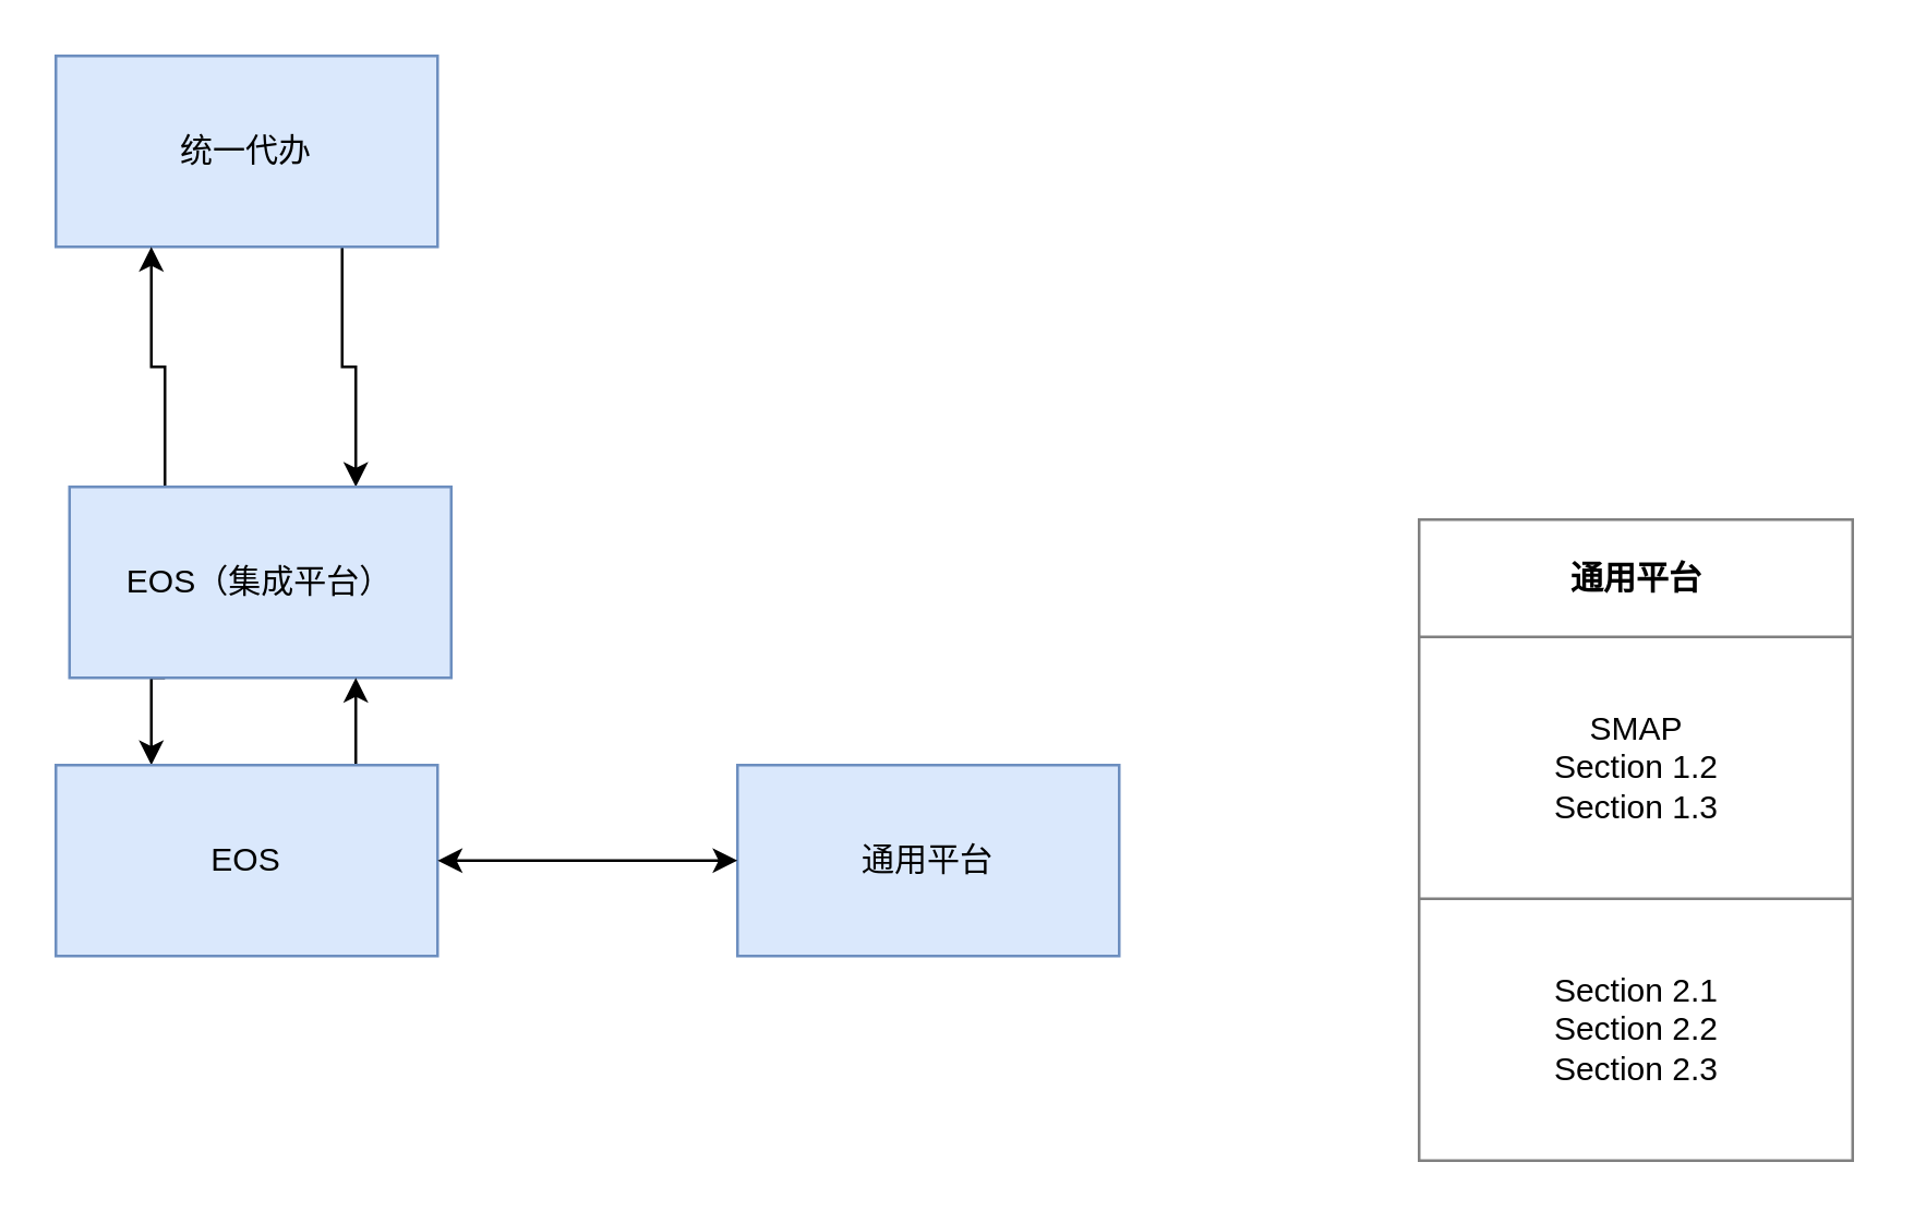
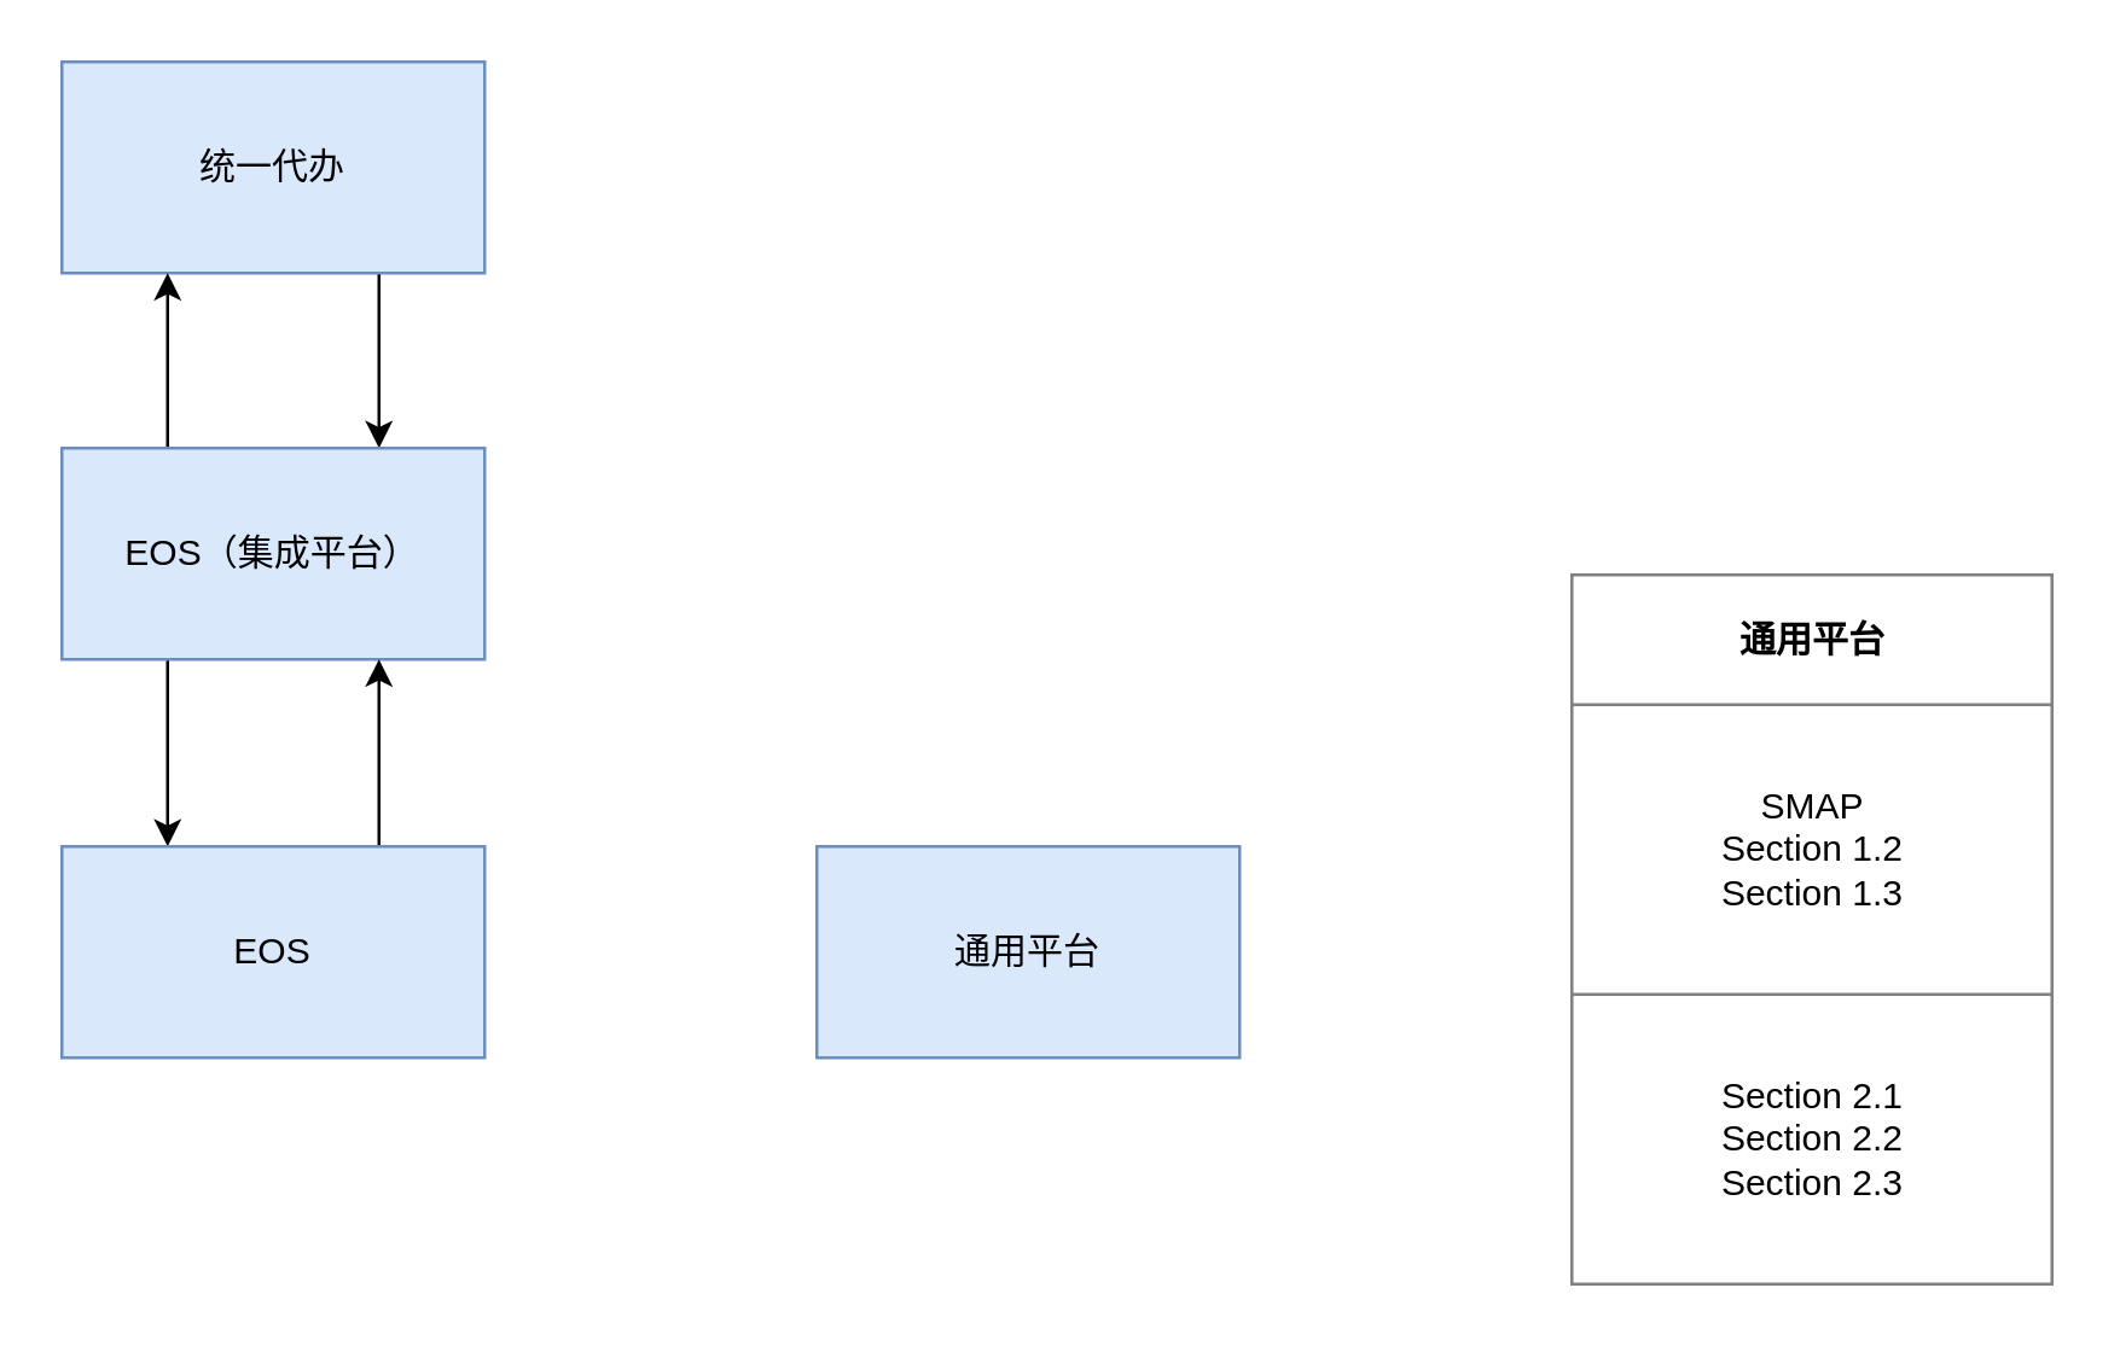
- <mxCell id="6" value="EOS（集成平台）" style="rounded=0;whiteSpace=wrap;html=1;fillColor=#dae8fc;strokeColor=#6c8ebf;" vertex="1" parent="1"><mxGeometry x="25" y="178" width="140" height="70" as="geometry" /></mxCell>
+ <mxCell id="6" value="EOS（集成平台）" style="rounded=0;whiteSpace=wrap;html=1;fillColor=#dae8fc;strokeColor=#6c8ebf;" vertex="1" parent="1"><mxGeometry x="20" y="148" width="140" height="70" as="geometry" /></mxCell>
- <mxCell id="10" value="" style="endArrow=classic;startArrow=classic;html=1;entryX=0;entryY=0.5;entryDx=0;entryDy=0;exitX=1;exitY=0.5;exitDx=0;exitDy=0;" edge="1" parent="1" source="8" target="9"><mxGeometry width="50" height="50" relative="1" as="geometry"><mxPoint x="20" y="420" as="sourcePoint" /><mxPoint x="70" y="370" as="targetPoint" /></mxGeometry></mxCell>
